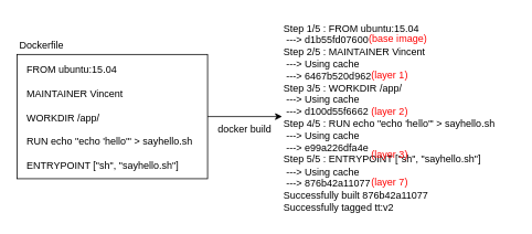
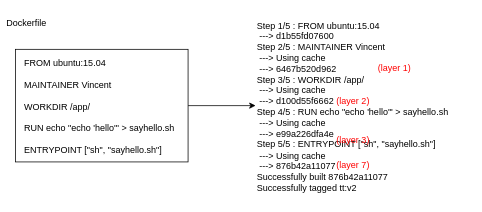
- <mxCell id="8" value="&lt;font color=&quot;#ff0000&quot;&gt;(base image)&lt;/font&gt;" style="text;html=1;strokeColor=none;fillColor=none;align=center;verticalAlign=middle;whiteSpace=wrap;rounded=0;" vertex="1" parent="1"><mxGeometry x="440" y="36" width="80" height="20" as="geometry" /></mxCell>
- <mxCell id="5" value="Dockerfile" style="text;html=1;strokeColor=none;fillColor=none;align=center;verticalAlign=middle;whiteSpace=wrap;rounded=0;" vertex="1" parent="1"><mxGeometry x="30" y="45" width="40" height="20" as="geometry" /></mxCell>
+ <mxCell id="5" value="Dockerfile" style="text;html=1;strokeColor=none;fillColor=none;align=center;verticalAlign=middle;whiteSpace=wrap;rounded=0;" vertex="1" parent="1"><mxGeometry x="15" y="20" width="40" height="20" as="geometry" /></mxCell>
- <mxCell id="9" value="&lt;font color=&quot;#ff0000&quot;&gt;(layer 1)&lt;/font&gt;" style="text;html=1;strokeColor=none;fillColor=none;align=center;verticalAlign=middle;whiteSpace=wrap;rounded=0;" vertex="1" parent="1"><mxGeometry x="430" y="80" width="80" height="20" as="geometry" /></mxCell>
+ <mxCell id="9" value="&lt;font color=&quot;#ff0000&quot;&gt;(layer 1)&lt;/font&gt;" style="text;html=1;strokeColor=none;fillColor=none;align=center;verticalAlign=middle;whiteSpace=wrap;rounded=0;" vertex="1" parent="1"><mxGeometry x="485" y="80" width="80" height="20" as="geometry" /></mxCell>
- <mxCell id="6" value="docker build" style="text;html=1;strokeColor=none;fillColor=none;align=center;verticalAlign=middle;whiteSpace=wrap;rounded=0;" vertex="1" parent="1"><mxGeometry x="260" y="145" width="70" height="20" as="geometry" /></mxCell>
